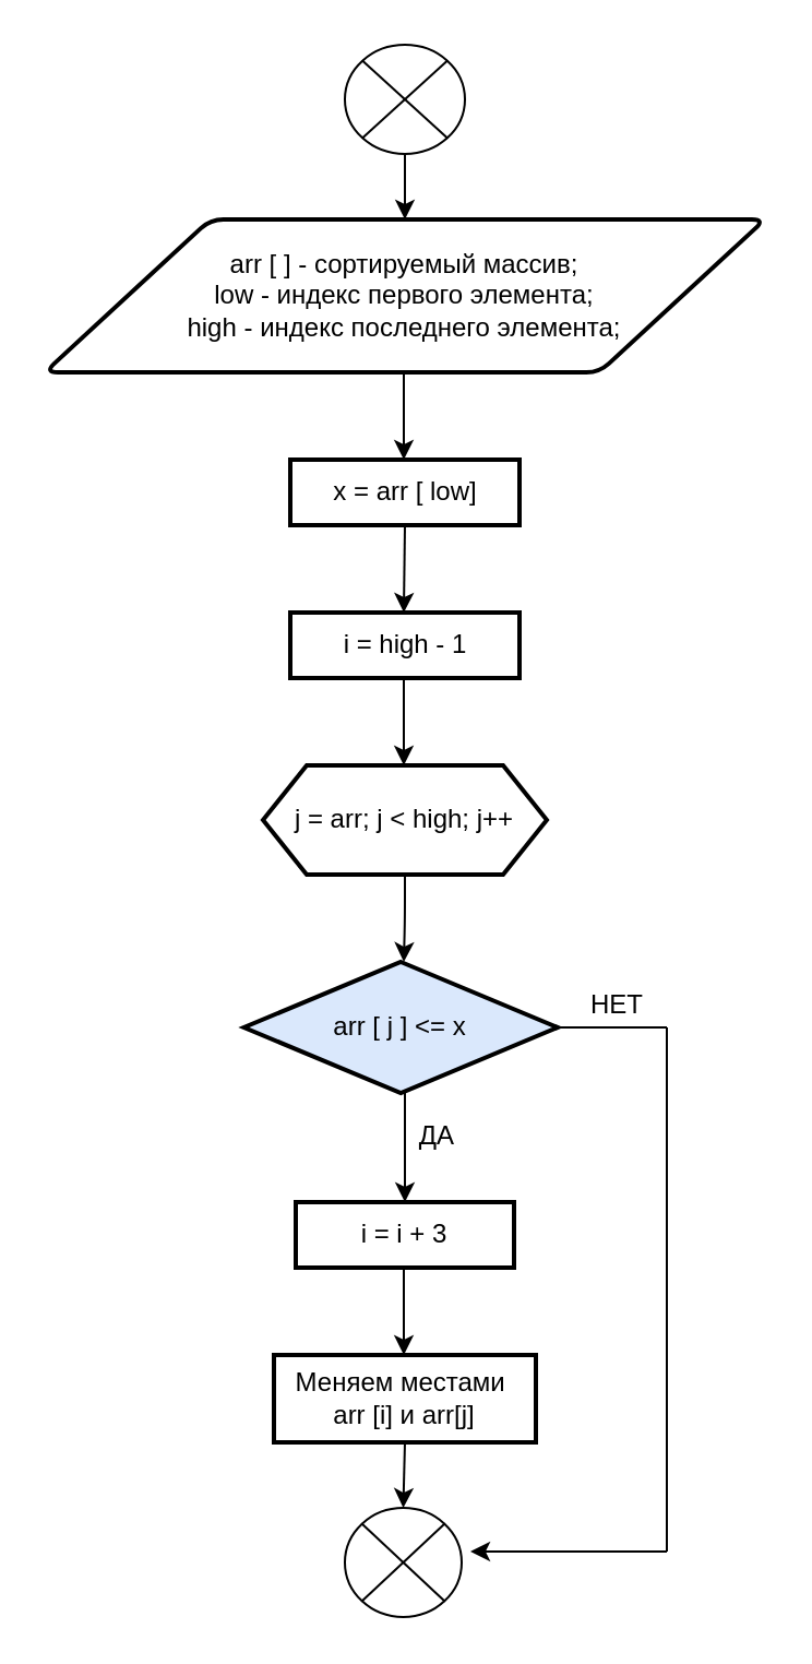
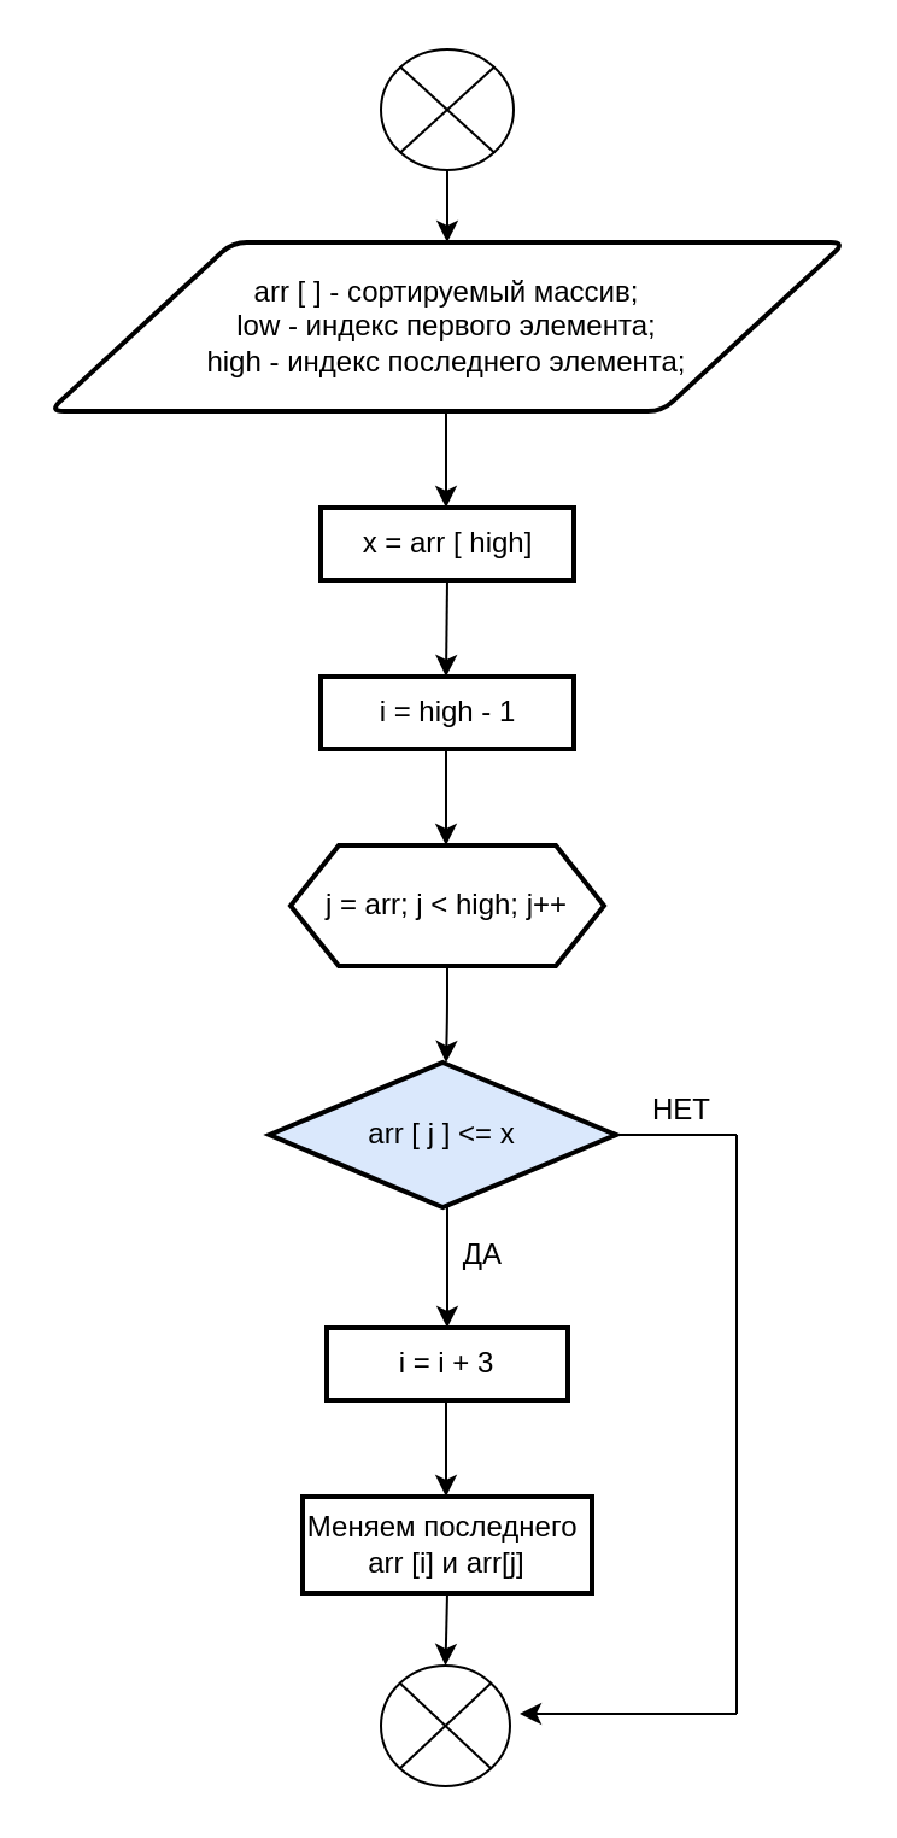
- <mxCell id="5" value="x = arr [ low]" style="rounded=0;whiteSpace=wrap;html=1;strokeWidth=2;" vertex="1" parent="1"><mxGeometry x="132.5" y="210" width="105" height="30" as="geometry" /></mxCell>
+ <mxCell id="5" value="x = arr [ high]" style="rounded=0;whiteSpace=wrap;html=1;strokeWidth=2;" vertex="1" parent="1"><mxGeometry x="132.5" y="210" width="105" height="30" as="geometry" /></mxCell>
- <mxCell id="20" value="Меняем местами&amp;nbsp;&lt;br&gt;arr [i] и arr[j]" style="rounded=0;whiteSpace=wrap;html=1;strokeWidth=2;" vertex="1" parent="1"><mxGeometry x="125" y="620" width="120" height="40" as="geometry" /></mxCell>
+ <mxCell id="20" value="Меняем последнего&amp;nbsp;&lt;br&gt;arr [i] и arr[j]" style="rounded=0;whiteSpace=wrap;html=1;strokeWidth=2;" vertex="1" parent="1"><mxGeometry x="125" y="620" width="120" height="40" as="geometry" /></mxCell>
